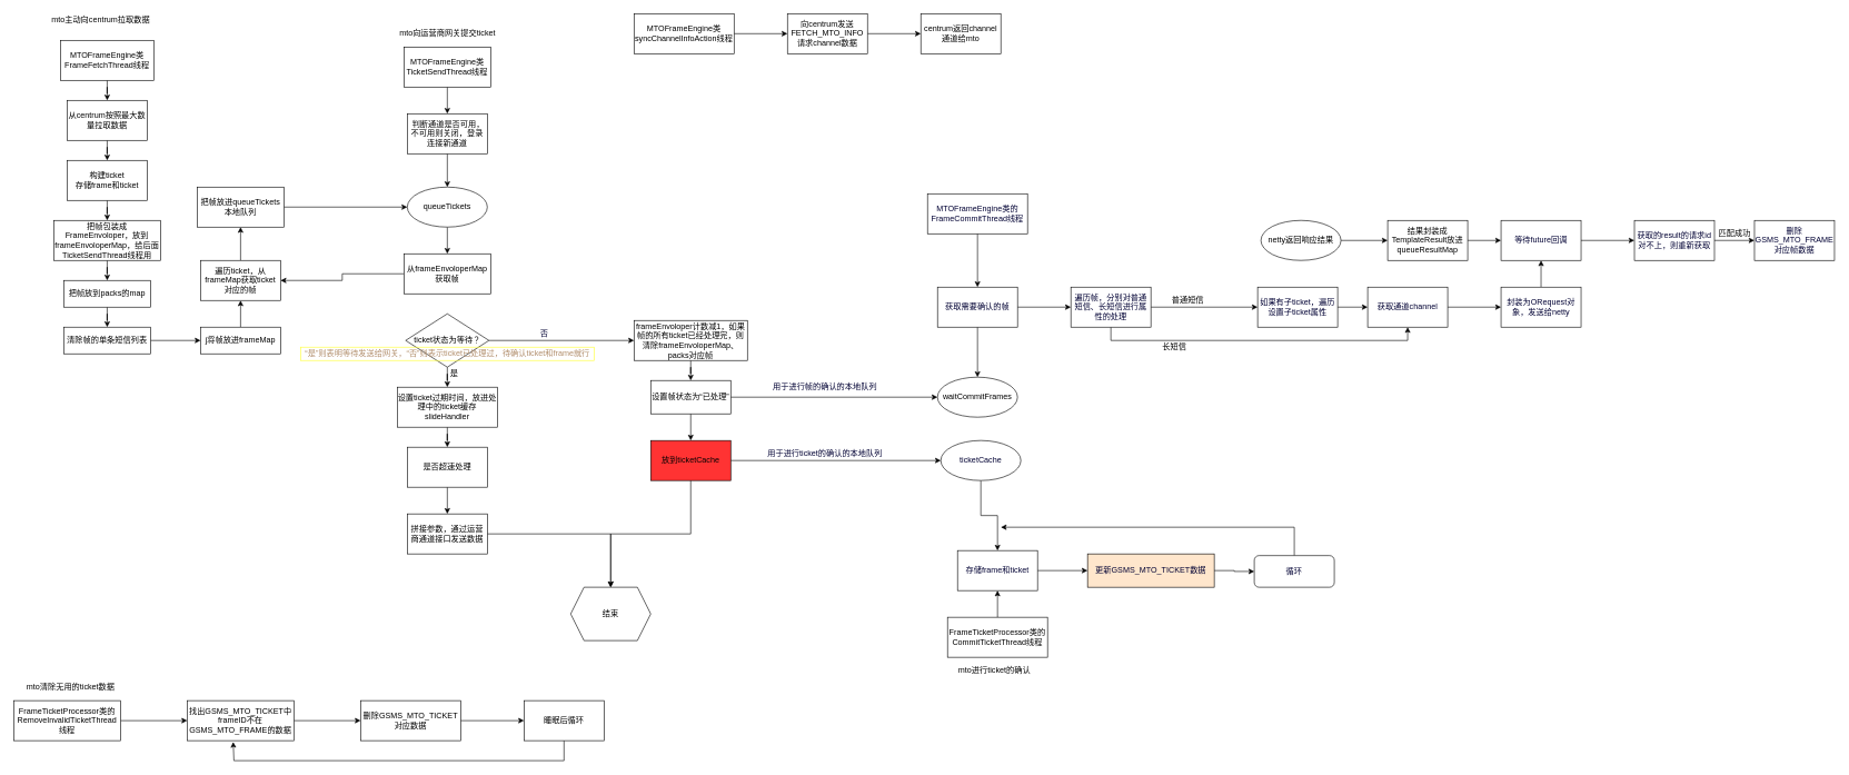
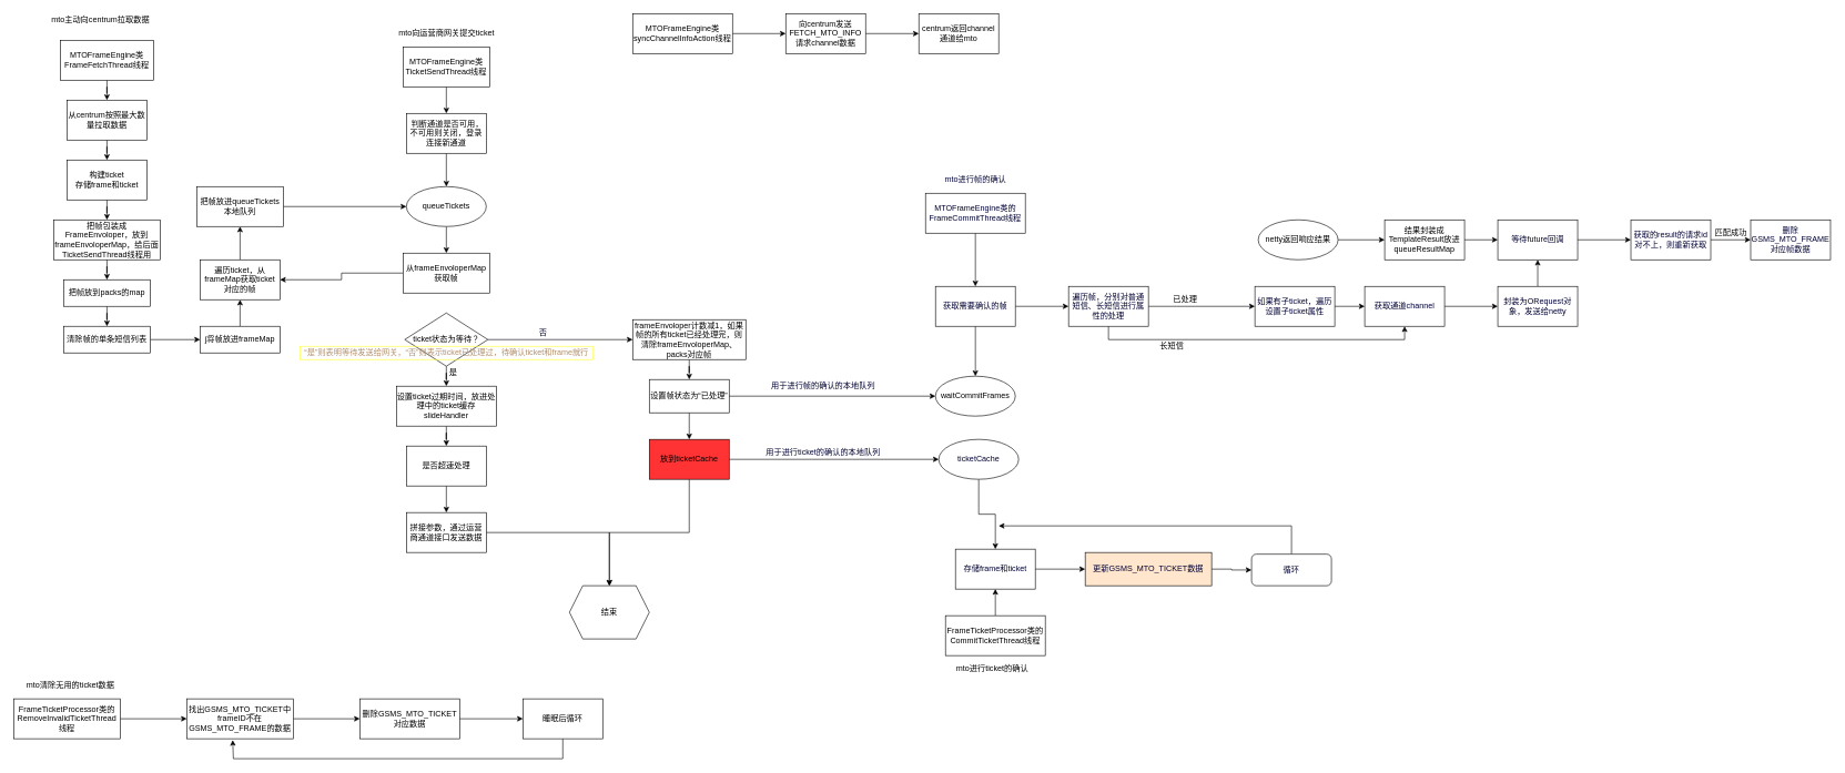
+ <mxCell id="61" value="mto进行帧的确认" style="text;html=1;align=center;verticalAlign=middle;resizable=0;points=[];autosize=1;strokeColor=none;fillColor=none;fontColor=#000033;" vertex="1" parent="1"><mxGeometry x="1410" y="260" width="110" height="20" as="geometry" /></mxCell>
- <mxCell id="67" value="&lt;font color=&quot;#000000&quot;&gt;普通短信&lt;/font&gt;" style="text;html=1;align=center;verticalAlign=middle;resizable=0;points=[];autosize=1;strokeColor=none;fillColor=none;fontColor=#B08D6A;" vertex="1" parent="1"><mxGeometry x="1750" y="440" width="60" height="20" as="geometry" /></mxCell>
+ <mxCell id="67" value="&lt;font color=&quot;#000000&quot;&gt;已处理&lt;/font&gt;" style="text;html=1;align=center;verticalAlign=middle;resizable=0;points=[];autosize=1;strokeColor=none;fillColor=none;fontColor=#B08D6A;" vertex="1" parent="1"><mxGeometry x="1750" y="440" width="60" height="20" as="geometry" /></mxCell>
